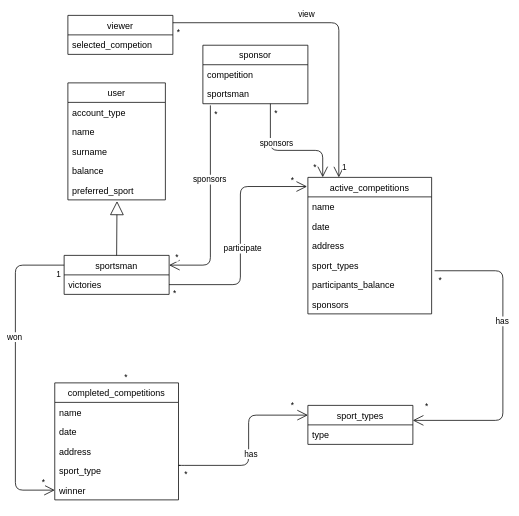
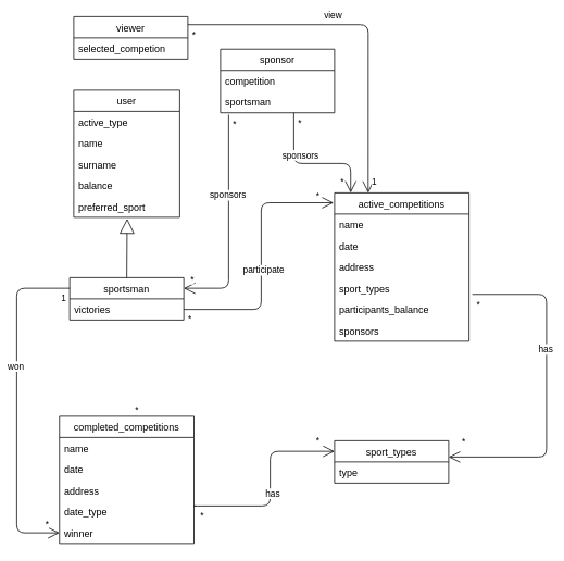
- <mxCell id="3" value="account_type" style="text;strokeColor=none;fillColor=none;align=left;verticalAlign=top;spacingLeft=4;spacingRight=4;overflow=hidden;rotatable=0;points=[[0,0.5],[1,0.5]];portConstraint=eastwest;" parent="2" vertex="1"><mxGeometry y="26" width="130" height="26" as="geometry" /></mxCell>
+ <mxCell id="3" value="active_type" style="text;strokeColor=none;fillColor=none;align=left;verticalAlign=top;spacingLeft=4;spacingRight=4;overflow=hidden;rotatable=0;points=[[0,0.5],[1,0.5]];portConstraint=eastwest;" parent="2" vertex="1"><mxGeometry y="26" width="130" height="26" as="geometry" /></mxCell>
- <mxCell id="17" value="sport_type" style="text;strokeColor=none;fillColor=none;align=left;verticalAlign=top;spacingLeft=4;spacingRight=4;overflow=hidden;rotatable=0;points=[[0,0.5],[1,0.5]];portConstraint=eastwest;" parent="13" vertex="1"><mxGeometry y="104" width="165" height="26" as="geometry" /></mxCell>
+ <mxCell id="17" value="date_type" style="text;strokeColor=none;fillColor=none;align=left;verticalAlign=top;spacingLeft=4;spacingRight=4;overflow=hidden;rotatable=0;points=[[0,0.5],[1,0.5]];portConstraint=eastwest;" parent="13" vertex="1"><mxGeometry y="104" width="165" height="26" as="geometry" /></mxCell>
